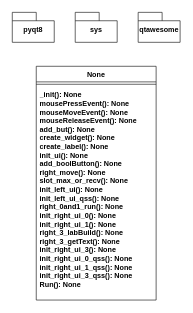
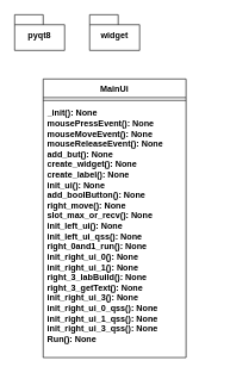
- <mxCell id="4" value="qtawesome" style="shape=folder;fontStyle=1;spacingTop=10;tabWidth=40;tabHeight=14;tabPosition=left;html=1;whiteSpace=wrap;" vertex="1" parent="1"><mxGeometry x="230" y="20" width="70" height="50" as="geometry" /></mxCell>
- <mxCell id="3" value="sys" style="shape=folder;fontStyle=1;spacingTop=10;tabWidth=40;tabHeight=14;tabPosition=left;html=1;whiteSpace=wrap;" vertex="1" parent="1"><mxGeometry x="125" y="20" width="70" height="50" as="geometry" /></mxCell>
+ <mxCell id="3" value="widget" style="shape=folder;fontStyle=1;spacingTop=10;tabWidth=40;tabHeight=14;tabPosition=left;html=1;whiteSpace=wrap;" vertex="1" parent="1"><mxGeometry x="125" y="20" width="70" height="50" as="geometry" /></mxCell>
- <mxCell id="5" value="None" style="swimlane;fontStyle=1;align=center;verticalAlign=top;childLayout=stackLayout;horizontal=1;startSize=26;horizontalStack=0;resizeParent=1;resizeParentMax=0;resizeLast=0;collapsible=1;marginBottom=0;whiteSpace=wrap;html=1;" vertex="1" parent="1"><mxGeometry x="60" y="110" width="200" height="390" as="geometry" /></mxCell>
+ <mxCell id="5" value="MainUi" style="swimlane;fontStyle=1;align=center;verticalAlign=top;childLayout=stackLayout;horizontal=1;startSize=26;horizontalStack=0;resizeParent=1;resizeParentMax=0;resizeLast=0;collapsible=1;marginBottom=0;whiteSpace=wrap;html=1;" vertex="1" parent="1"><mxGeometry x="60" y="110" width="200" height="390" as="geometry" /></mxCell>
